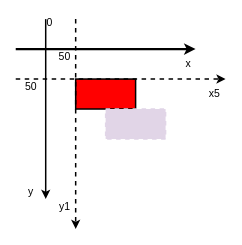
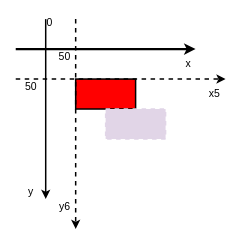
- <mxCell id="10" value="&lt;font style=&quot;font-size: 14px&quot;&gt;y1&lt;/font&gt;" style="text;html=1;align=center;verticalAlign=middle;resizable=0;points=[];autosize=1;" parent="1" vertex="1"><mxGeometry x="70" y="265" width="30" height="20" as="geometry" /></mxCell>
+ <mxCell id="10" value="&lt;font style=&quot;font-size: 14px&quot;&gt;y6&lt;/font&gt;" style="text;html=1;align=center;verticalAlign=middle;resizable=0;points=[];autosize=1;" parent="1" vertex="1"><mxGeometry x="70" y="265" width="30" height="20" as="geometry" /></mxCell>
